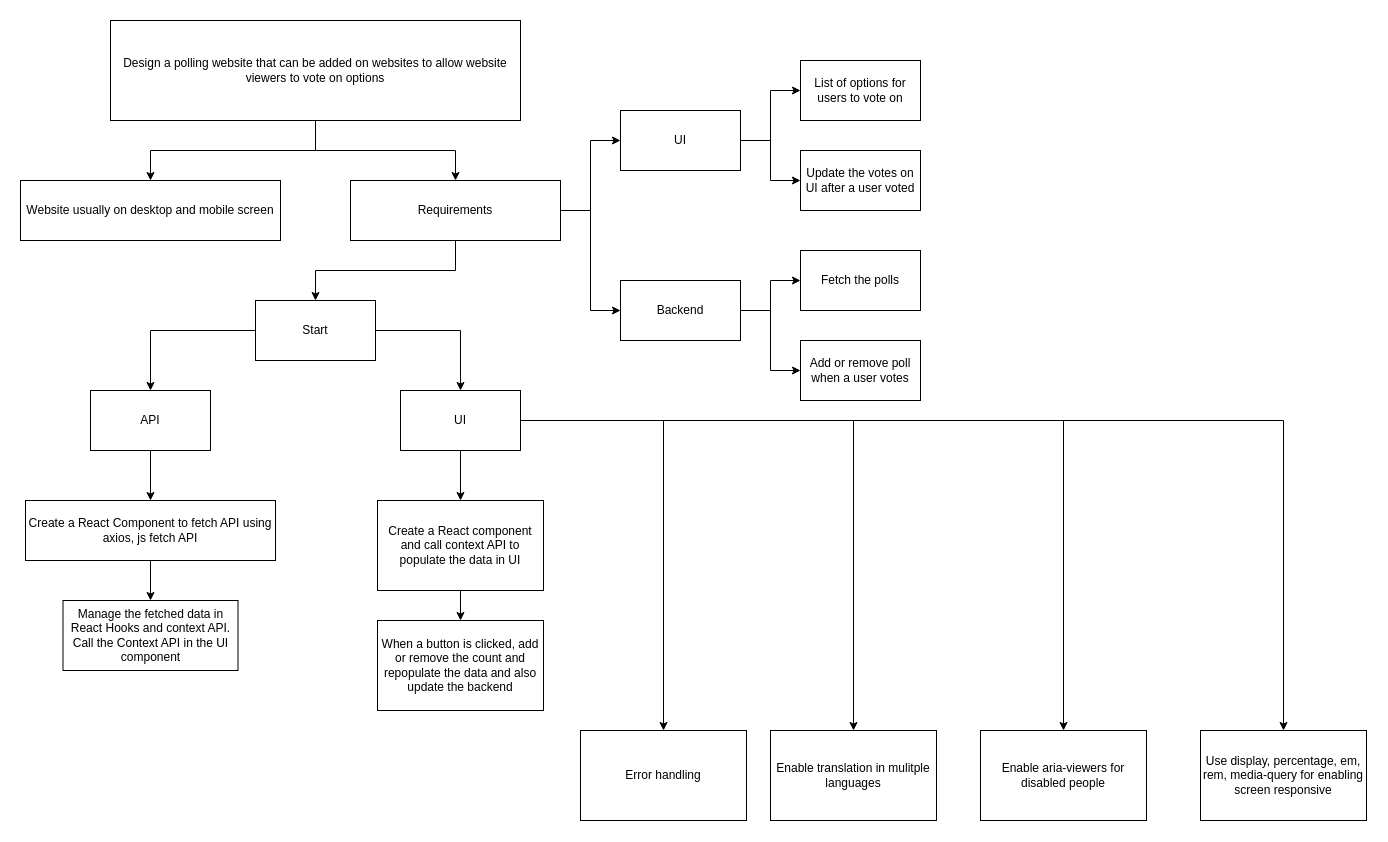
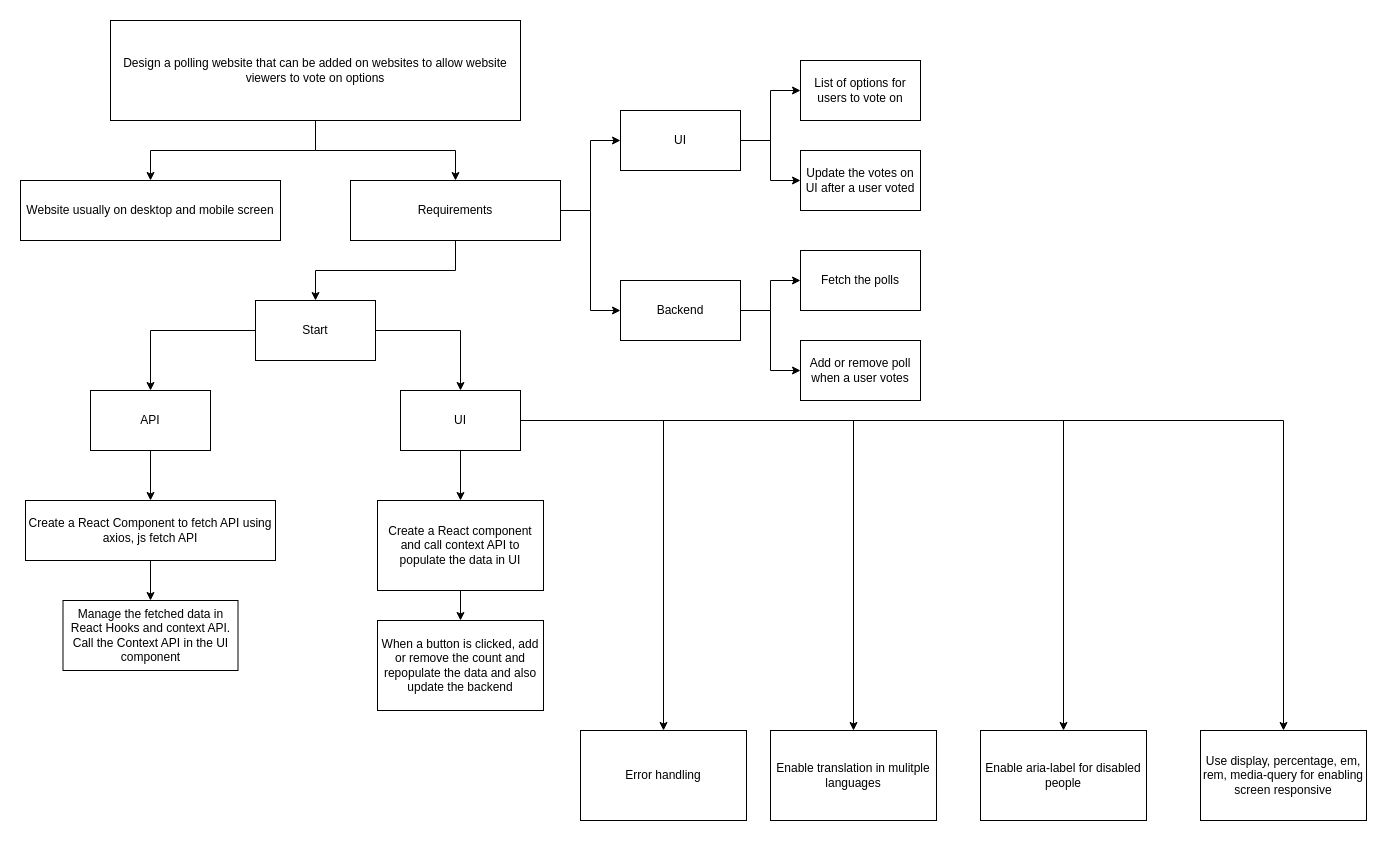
- <mxCell id="39" value="Enable aria-viewers for disabled people" style="rounded=0;whiteSpace=wrap;html=1;" vertex="1" parent="1"><mxGeometry x="980" y="730" width="166" height="90" as="geometry" /></mxCell>
+ <mxCell id="39" value="Enable aria-label for disabled people" style="rounded=0;whiteSpace=wrap;html=1;" vertex="1" parent="1"><mxGeometry x="980" y="730" width="166" height="90" as="geometry" /></mxCell>
